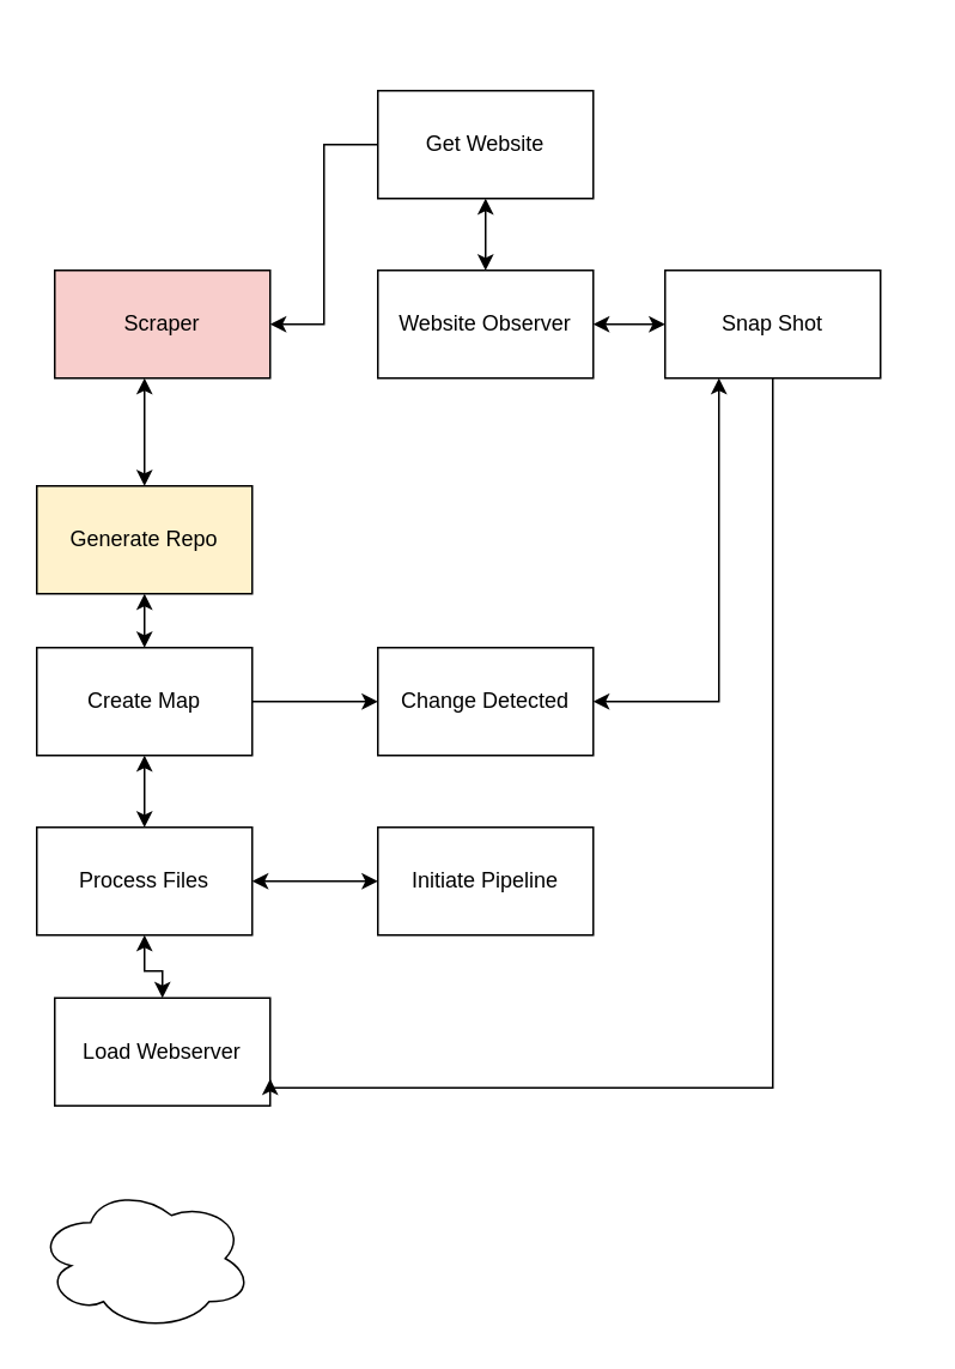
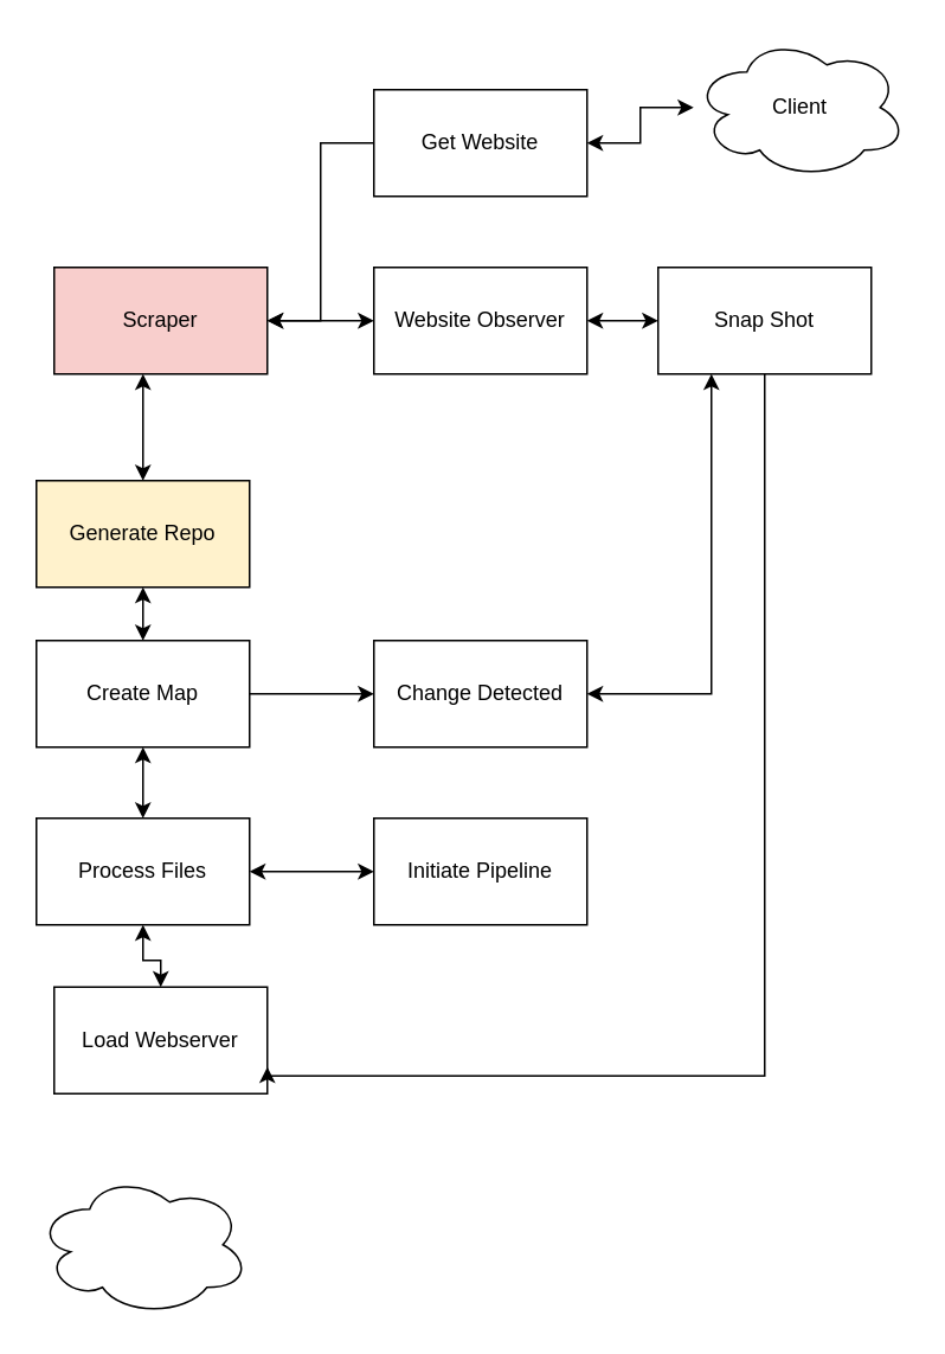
+ <mxCell id="5" value="&lt;div&gt;Client&lt;/div&gt;" style="ellipse;shape=cloud;whiteSpace=wrap;html=1;" vertex="1" parent="1"><mxGeometry x="390" y="20" width="120" height="80" as="geometry" /></mxCell>
+ <mxCell id="4" style="edgeStyle=orthogonalEdgeStyle;rounded=0;orthogonalLoop=1;jettySize=auto;html=1;entryX=1;entryY=0.5;entryDx=0;entryDy=0;startArrow=classic;startFill=1;" edge="1" parent="1" source="5" target="3"><mxGeometry relative="1" as="geometry" /></mxCell>
- <mxCell id="16" style="edgeStyle=orthogonalEdgeStyle;rounded=0;orthogonalLoop=1;jettySize=auto;html=1;startArrow=classic;startFill=1;" edge="1" parent="1" source="17" target="3"><mxGeometry relative="1" as="geometry" /></mxCell>
+ <mxCell id="16" style="edgeStyle=orthogonalEdgeStyle;rounded=0;orthogonalLoop=1;jettySize=auto;html=1;startArrow=classic;startFill=1;" edge="1" parent="1" source="17" target="7"><mxGeometry relative="1" as="geometry" /></mxCell>
